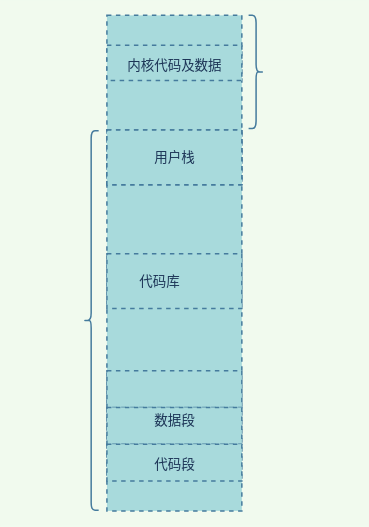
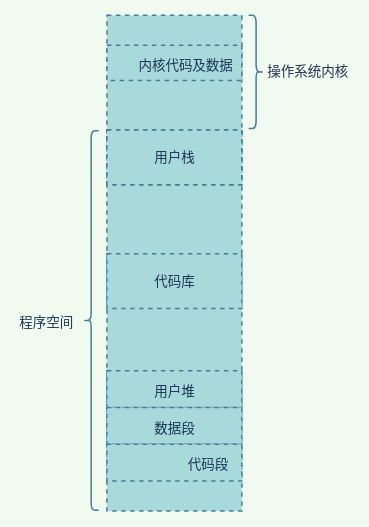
- <mxCell id="32" value="&lt;span style=&quot;font-size: 18px&quot;&gt;内核代码及数据&lt;/span&gt;" style="text;html=1;align=center;verticalAlign=middle;resizable=0;points=[];autosize=1;strokeColor=none;fillColor=none;fontColor=#1D3557;" parent="30" vertex="1"><mxGeometry x="22" y="17.384" width="136" height="19" as="geometry" /></mxCell>
+ <mxCell id="32" value="&lt;span style=&quot;font-size: 18px&quot;&gt;内核代码及数据&lt;/span&gt;" style="text;html=1;align=center;verticalAlign=middle;resizable=0;points=[];autosize=1;strokeColor=none;fillColor=none;fontColor=#1D3557;" parent="30" vertex="1"><mxGeometry x="37" y="17.384" width="136" height="19" as="geometry" /></mxCell>
+ <mxCell id="34" value="&lt;font style=&quot;font-size: 18px&quot;&gt;操作系统内核&lt;/font&gt;" style="text;html=1;align=center;verticalAlign=middle;resizable=0;points=[];autosize=1;strokeColor=none;fillColor=none;fontColor=#1D3557;" parent="5" vertex="1"><mxGeometry x="209" y="66" width="118" height="19" as="geometry" /></mxCell>
- <mxCell id="16" value="&lt;span style=&quot;font-size: 18px&quot;&gt;代码库&lt;/span&gt;" style="text;html=1;align=center;verticalAlign=middle;resizable=0;points=[];autosize=1;strokeColor=none;fillColor=none;fontColor=#1D3557;" parent="14" vertex="1"><mxGeometry x="38" y="27" width="64" height="19" as="geometry" /></mxCell>
+ <mxCell id="16" value="&lt;span style=&quot;font-size: 18px&quot;&gt;代码库&lt;/span&gt;" style="text;html=1;align=center;verticalAlign=middle;resizable=0;points=[];autosize=1;strokeColor=none;fillColor=none;fontColor=#1D3557;" parent="14" vertex="1"><mxGeometry x="58" y="27" width="64" height="19" as="geometry" /></mxCell>
+ <mxCell id="3" value="程序空间" style="text;html=1;align=center;verticalAlign=middle;resizable=0;points=[];autosize=1;strokeColor=none;fillColor=none;fontSize=18;fontColor=#1D3557;" parent="2" vertex="1"><mxGeometry y="397" width="82" height="26" as="geometry" /></mxCell>
+ <mxCell id="21" value="&lt;font style=&quot;font-size: 18px&quot;&gt;用户堆&lt;/font&gt;" style="text;html=1;align=center;verticalAlign=middle;resizable=0;points=[];autosize=1;strokeColor=none;fillColor=none;fontColor=#1D3557;" parent="19" vertex="1"><mxGeometry x="58" y="18.123" width="64" height="19" as="geometry" /></mxCell>
- <mxCell id="25" value="&lt;span style=&quot;font-size: 18px&quot;&gt;数据段&lt;/span&gt;" style="text;html=1;align=center;verticalAlign=middle;resizable=0;points=[];autosize=1;strokeColor=none;fillColor=none;fontColor=#1D3557;" parent="23" vertex="1"><mxGeometry x="58" y="8.123" width="64" height="19" as="geometry" /></mxCell>
+ <mxCell id="25" value="&lt;span style=&quot;font-size: 18px&quot;&gt;数据段&lt;/span&gt;" style="text;html=1;align=center;verticalAlign=middle;resizable=0;points=[];autosize=1;strokeColor=none;fillColor=none;fontColor=#1D3557;" parent="23" vertex="1"><mxGeometry x="58" y="18.123" width="64" height="19" as="geometry" /></mxCell>
- <mxCell id="29" value="&lt;span style=&quot;font-size: 18px&quot;&gt;代码段&lt;/span&gt;" style="text;html=1;align=center;verticalAlign=middle;resizable=0;points=[];autosize=1;strokeColor=none;fillColor=none;fontColor=#1D3557;" parent="27" vertex="1"><mxGeometry x="58" y="18.123" width="64" height="19" as="geometry" /></mxCell>
+ <mxCell id="29" value="&lt;span style=&quot;font-size: 18px&quot;&gt;代码段&lt;/span&gt;" style="text;html=1;align=center;verticalAlign=middle;resizable=0;points=[];autosize=1;strokeColor=none;fillColor=none;fontColor=#1D3557;" parent="27" vertex="1"><mxGeometry x="103" y="18.123" width="64" height="19" as="geometry" /></mxCell>
